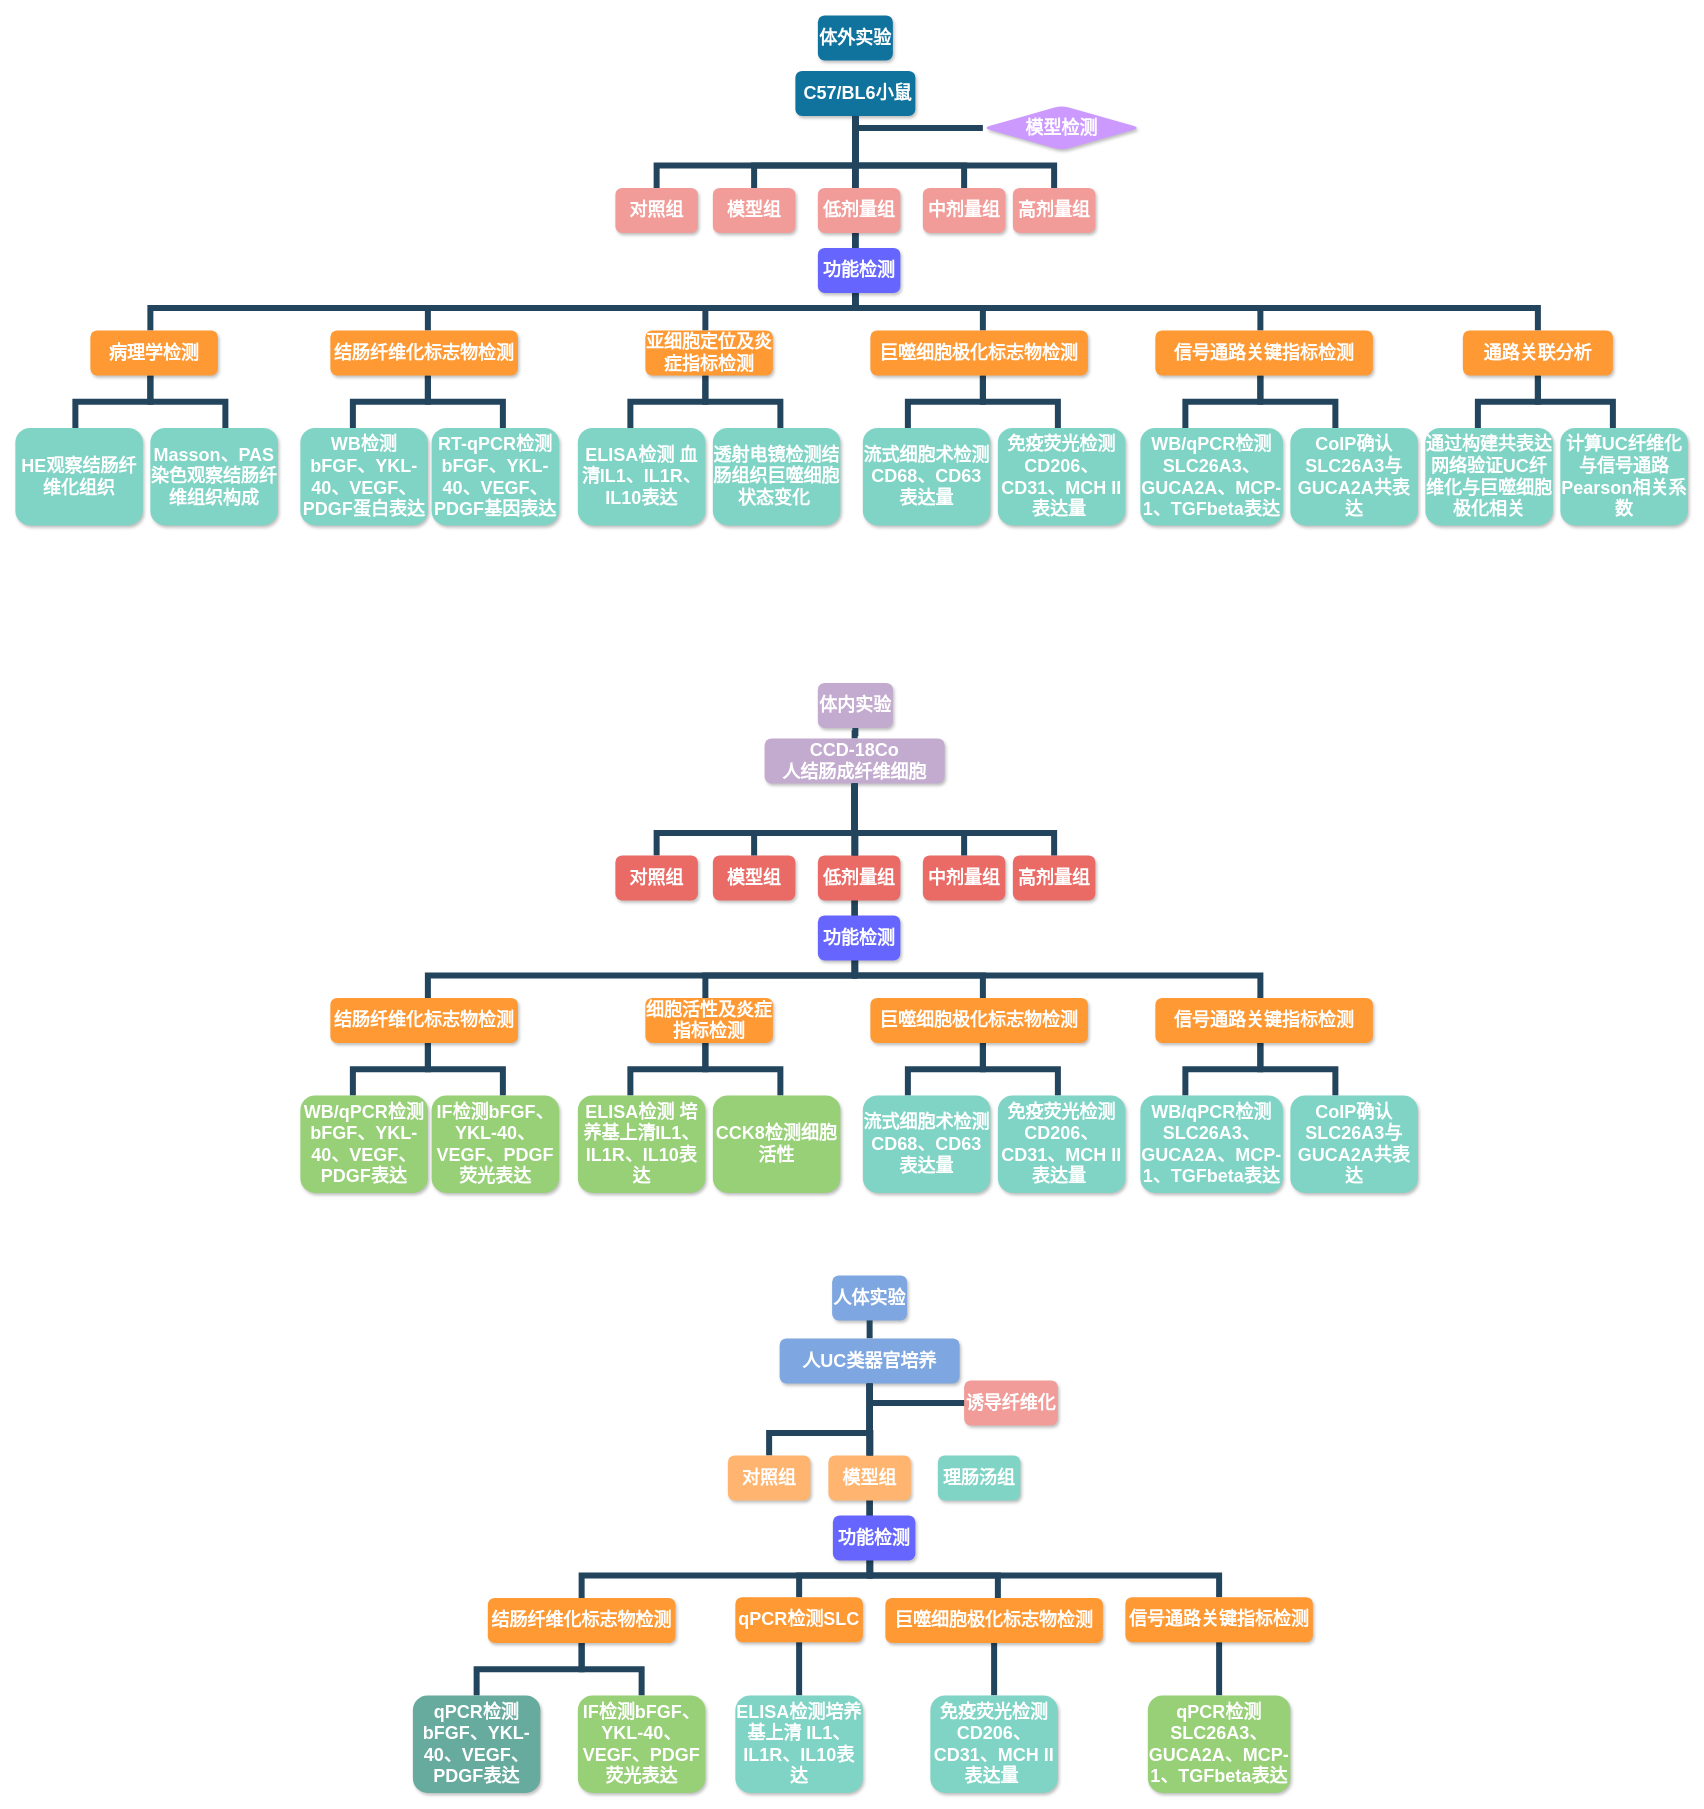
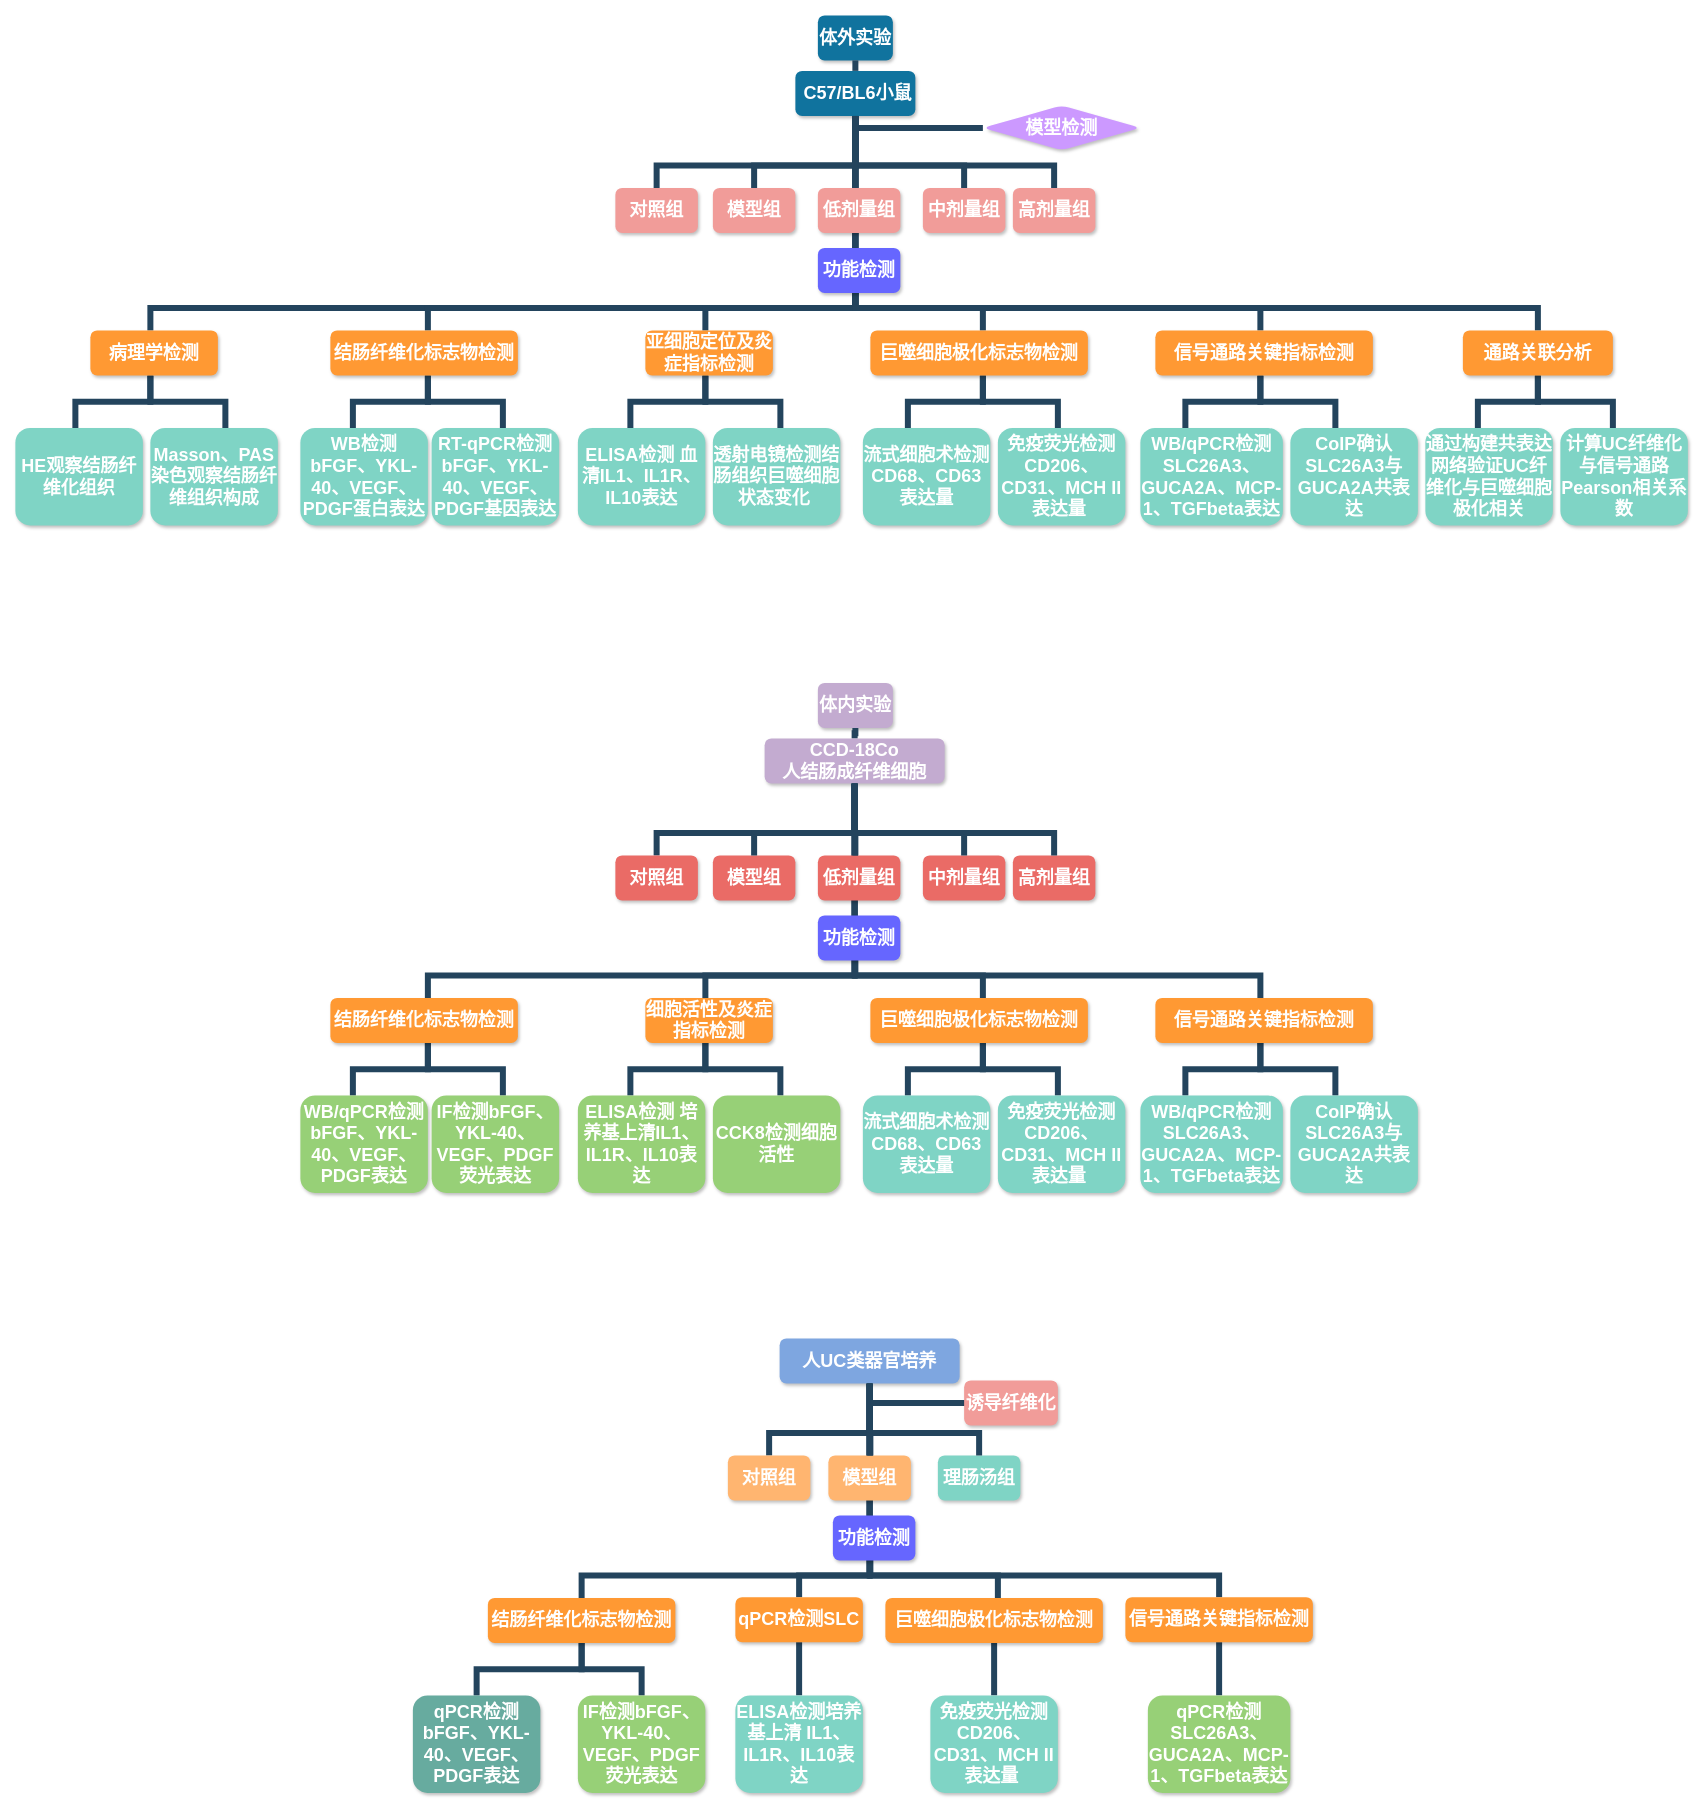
+ <mxCell id="22" value="" style="edgeStyle=elbowEdgeStyle;elbow=vertical;rounded=0;fontColor=#000000;endArrow=none;endFill=0;strokeWidth=8;strokeColor=#23445D;exitX=0.5;exitY=1;exitDx=0;exitDy=0;" parent="1" source="20" target="23" edge="1"><mxGeometry width="100" height="100" relative="1" as="geometry"><mxPoint x="1140" y="240" as="sourcePoint" /><mxPoint x="1140" y="320" as="targetPoint" /></mxGeometry></mxCell>
- <mxCell id="101" value="人体实验" style="whiteSpace=wrap;html=1;fontSize=24;fillColor=#7EA6E0;strokeColor=none;fontColor=#FFFFFF;rounded=1;shadow=1;fontStyle=1;" vertex="1" parent="1"><mxGeometry x="1109" y="1700" width="100" height="60" as="geometry" /></mxCell>
- <mxCell id="103" value="" style="edgeStyle=elbowEdgeStyle;elbow=vertical;rounded=0;fontColor=#000000;endArrow=none;endFill=0;strokeWidth=8;strokeColor=#23445D;exitX=0.5;exitY=1;exitDx=0;exitDy=0;fillColor=#7EA6E0;" edge="1" parent="1" source="101" target="104"><mxGeometry width="100" height="100" relative="1" as="geometry"><mxPoint x="1160" y="1930" as="sourcePoint" /><mxPoint x="1160" y="2010" as="targetPoint" /></mxGeometry></mxCell>
+ <mxCell id="109" value="" style="edgeStyle=elbowEdgeStyle;elbow=vertical;rounded=0;fontColor=#000000;endArrow=none;endFill=0;strokeWidth=8;strokeColor=#23445D;exitX=0.5;exitY=1;exitDx=0;exitDy=0;entryX=0.5;entryY=0;entryDx=0;entryDy=0;" edge="1" parent="1" source="104" target="107"><mxGeometry width="100" height="100" relative="1" as="geometry"><mxPoint x="1170" y="1854" as="sourcePoint" /><mxPoint x="1385" y="1950" as="targetPoint" /><Array as="points"><mxPoint x="1210" y="1910" /><mxPoint x="1290" y="1910" /><mxPoint x="1190" y="1930" /><mxPoint x="1310" y="1920" /><mxPoint x="1370" y="2080" /></Array></mxGeometry></mxCell>
